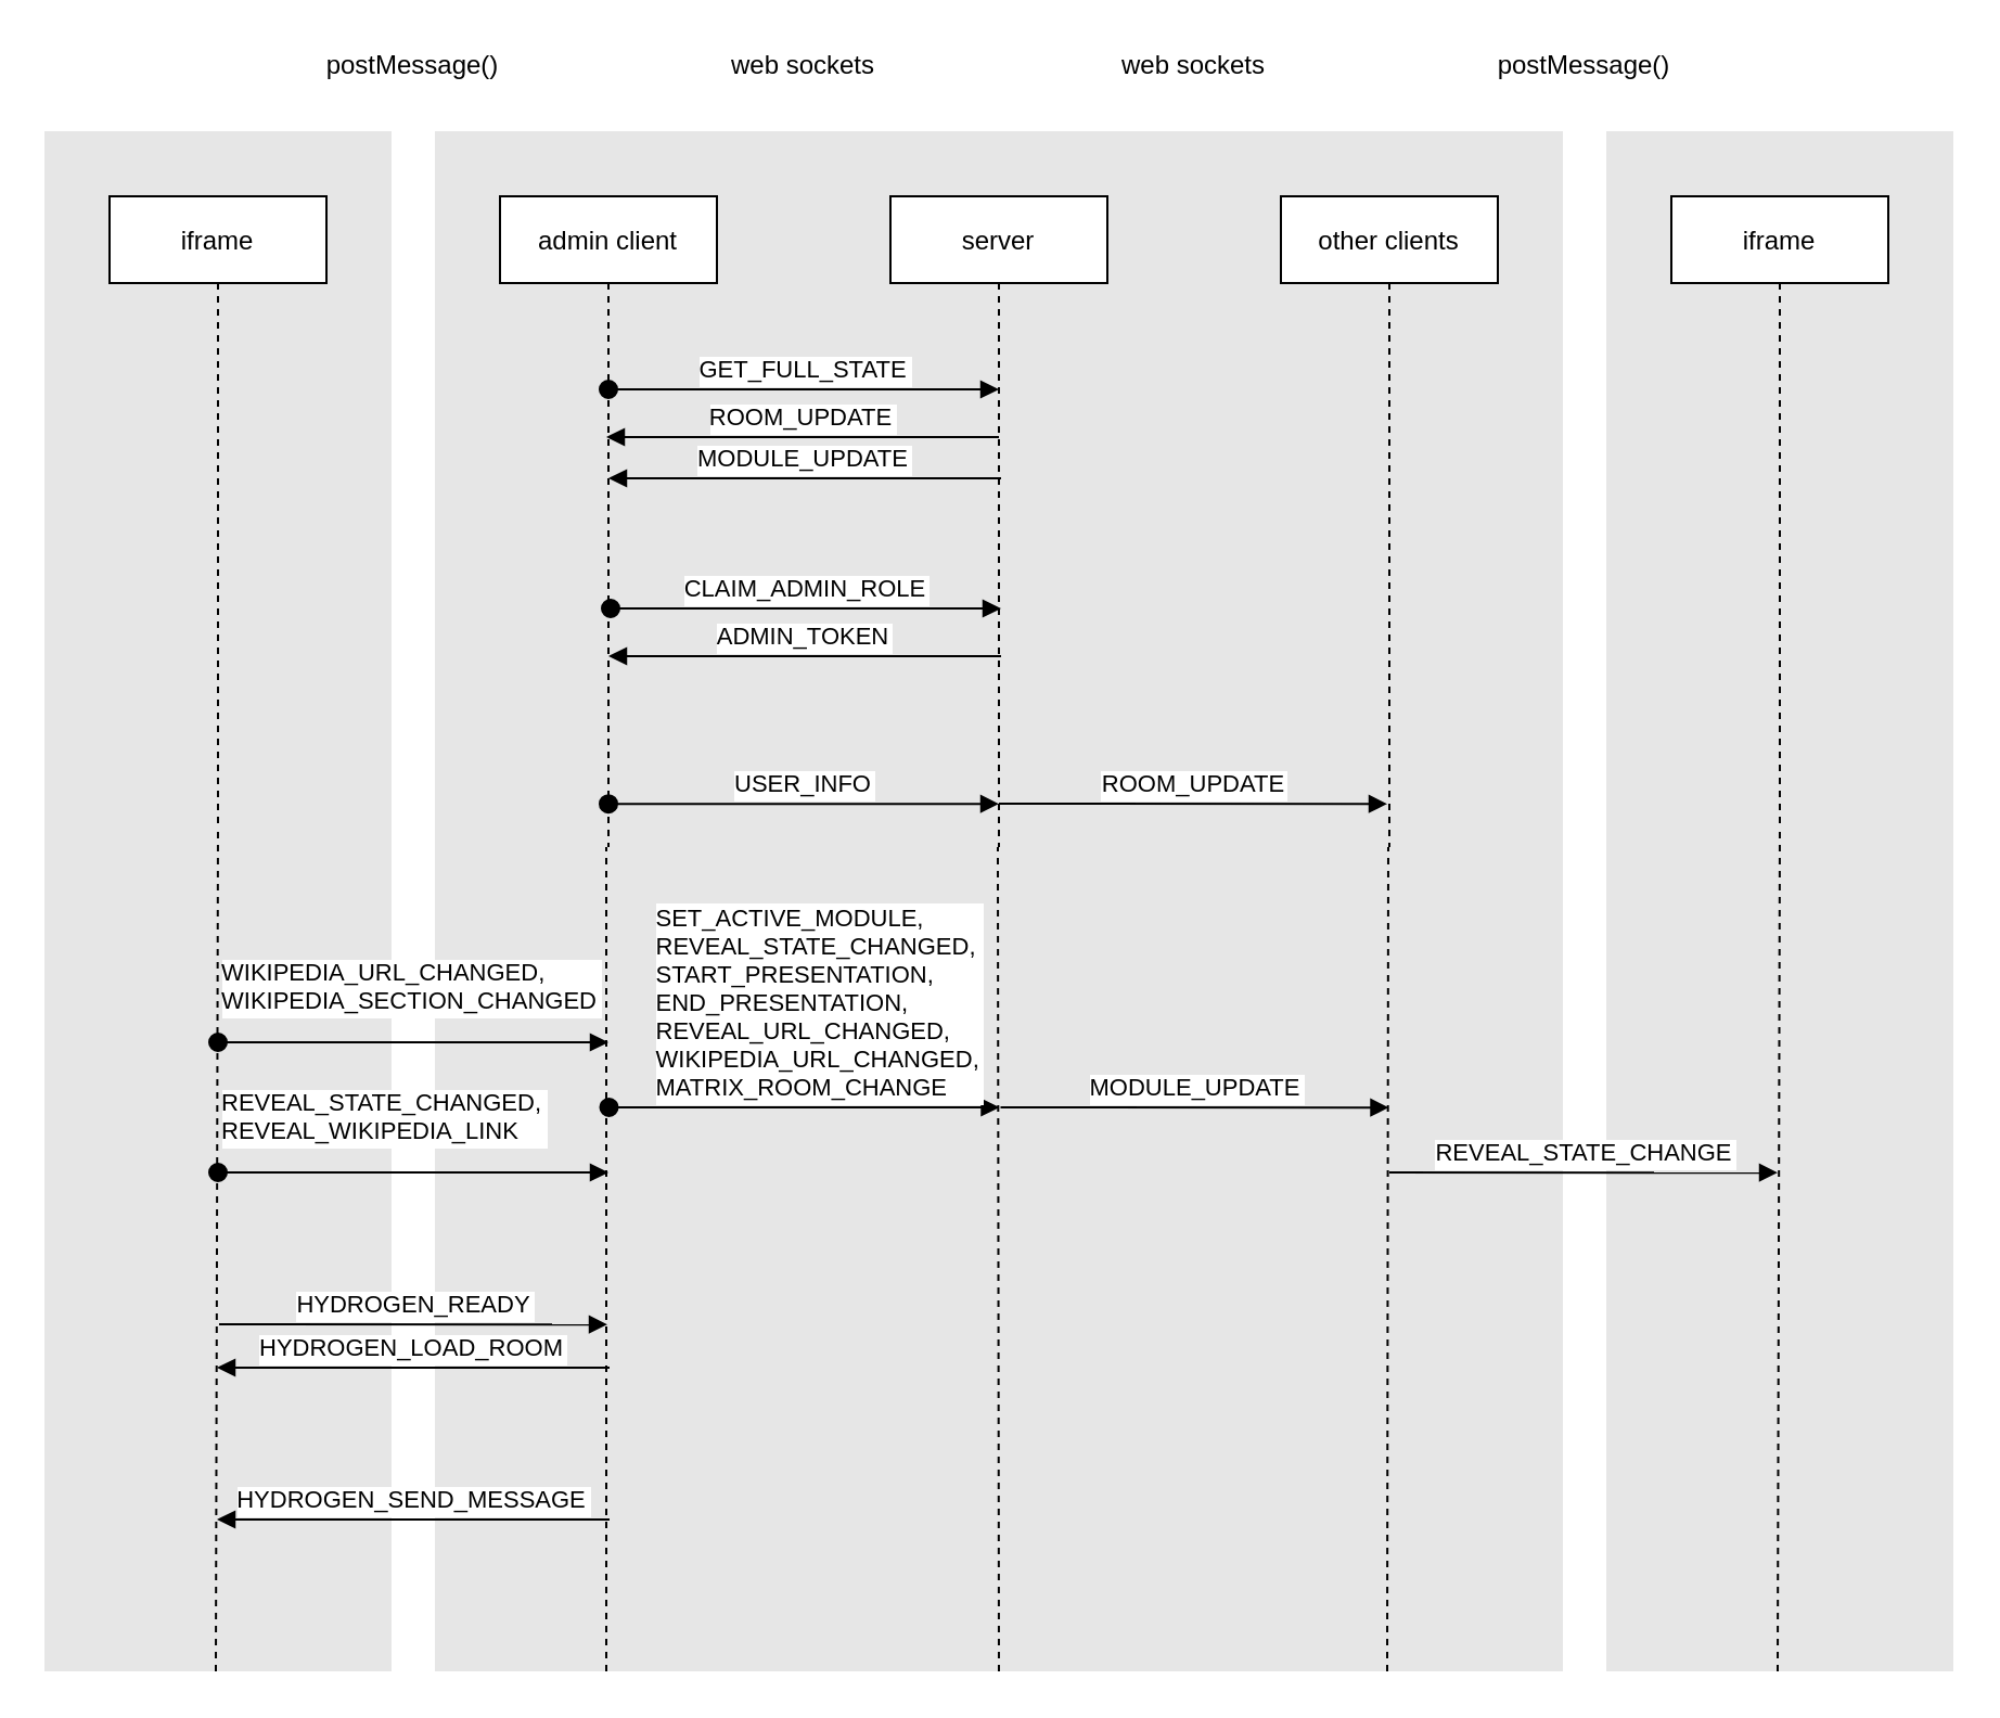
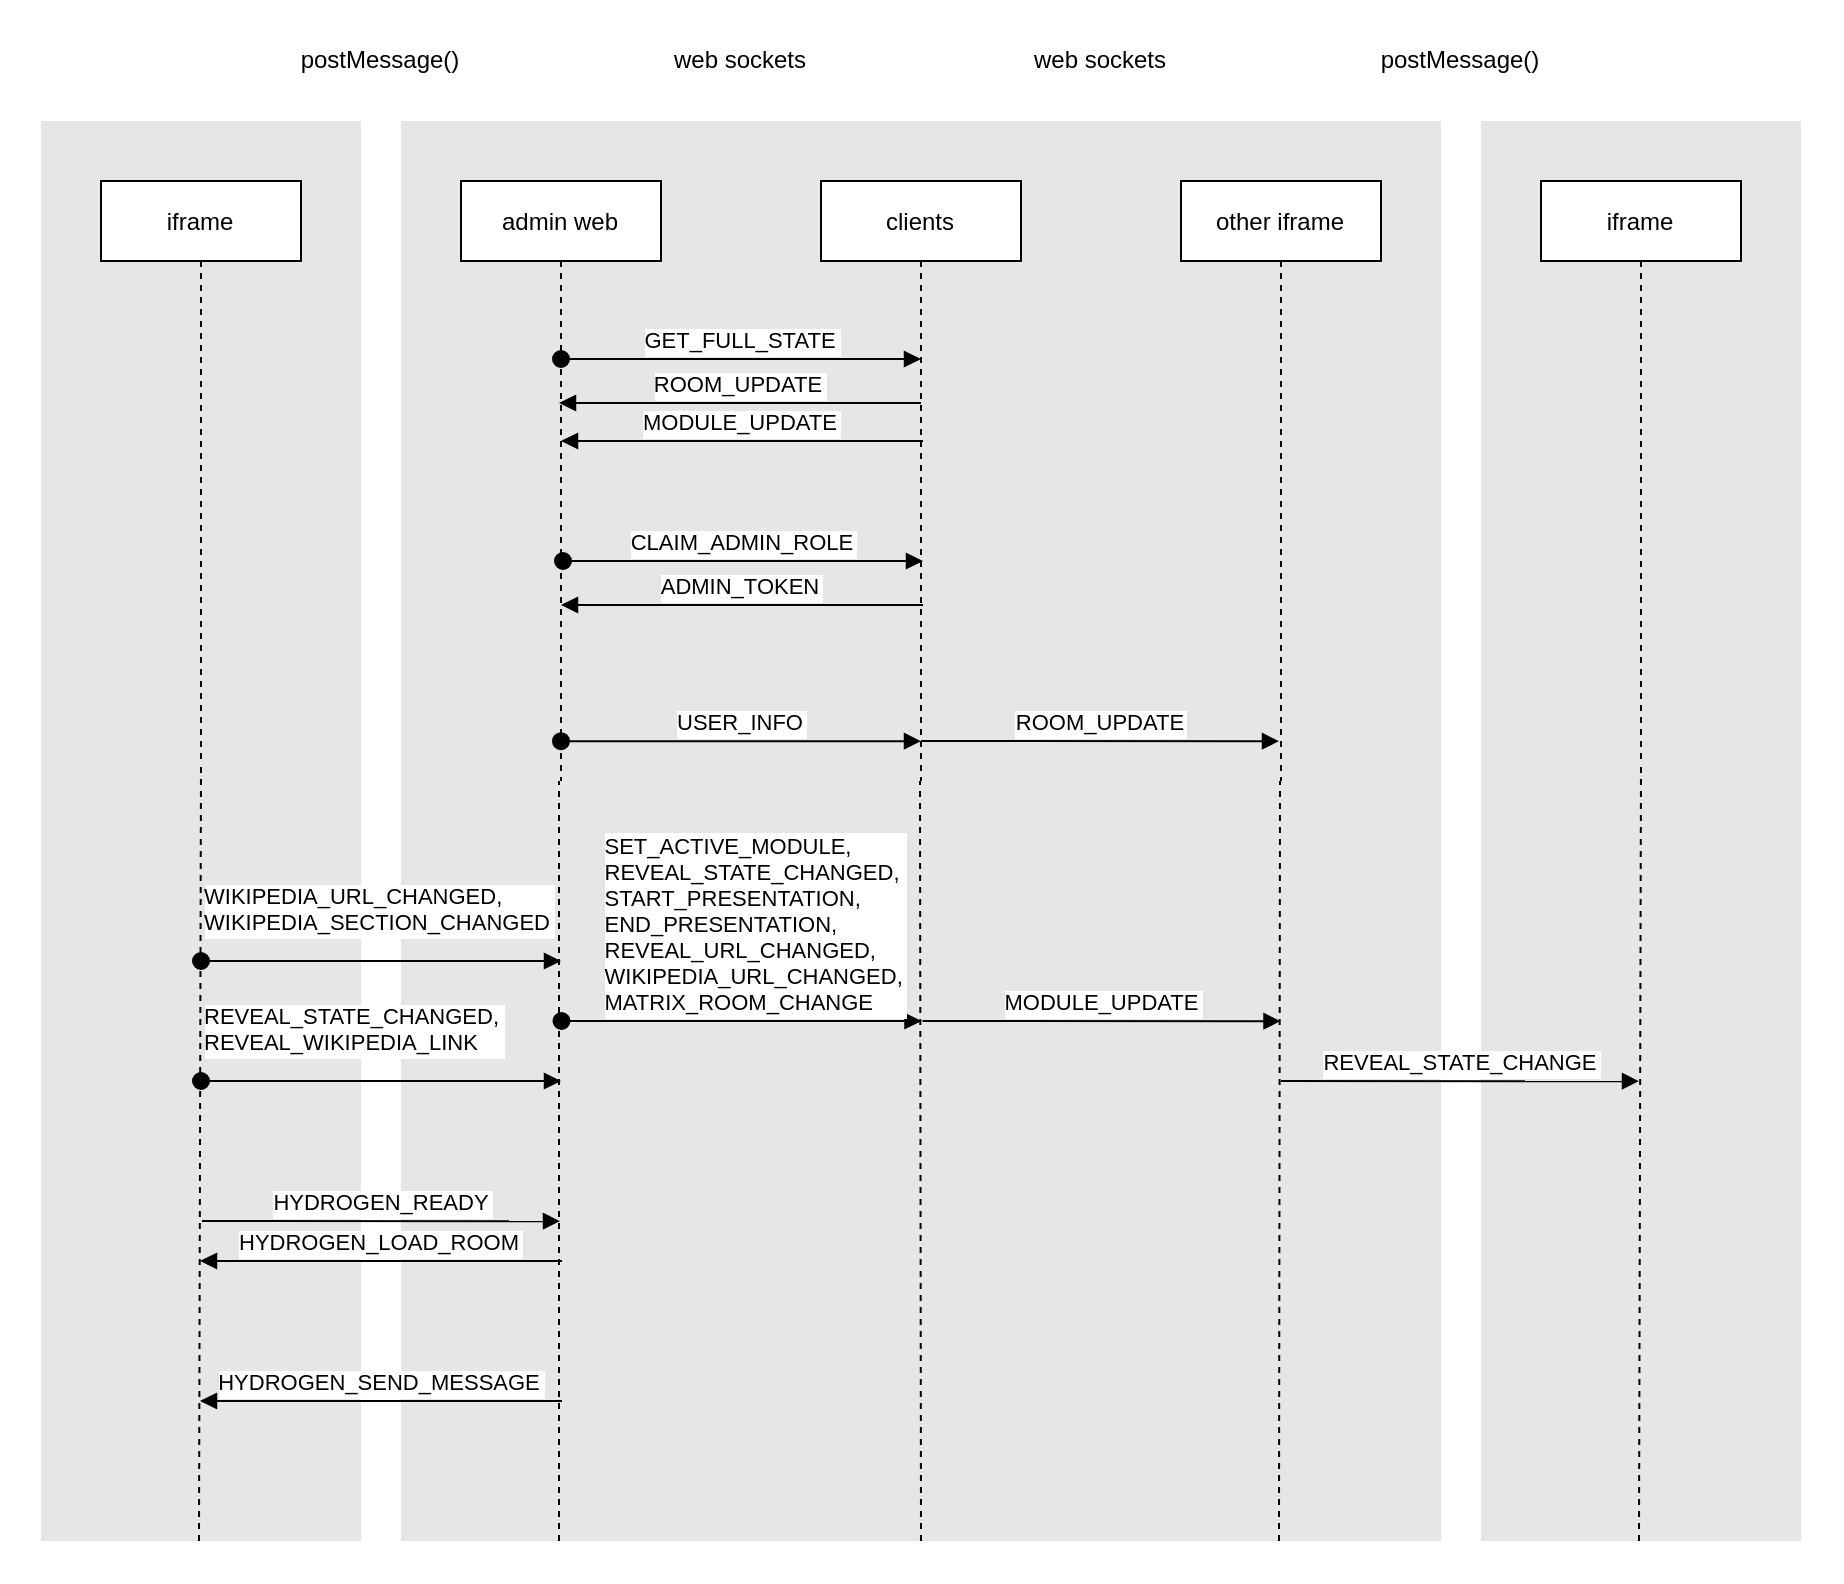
- <mxCell id="5" value="admin client" style="shape=umlLifeline;perimeter=lifelinePerimeter;container=1;collapsible=0;recursiveResize=0;rounded=0;shadow=0;strokeWidth=1;" parent="1" vertex="1"><mxGeometry x="230" y="90" width="100" height="300" as="geometry" /></mxCell>
+ <mxCell id="5" value="admin web" style="shape=umlLifeline;perimeter=lifelinePerimeter;container=1;collapsible=0;recursiveResize=0;rounded=0;shadow=0;strokeWidth=1;" parent="1" vertex="1"><mxGeometry x="230" y="90" width="100" height="300" as="geometry" /></mxCell>
- <mxCell id="6" value="server" style="shape=umlLifeline;perimeter=lifelinePerimeter;container=1;collapsible=0;recursiveResize=0;rounded=0;shadow=0;strokeWidth=1;" parent="1" vertex="1"><mxGeometry x="410" y="90" width="100" height="300" as="geometry" /></mxCell>
+ <mxCell id="6" value="clients" style="shape=umlLifeline;perimeter=lifelinePerimeter;container=1;collapsible=0;recursiveResize=0;rounded=0;shadow=0;strokeWidth=1;" parent="1" vertex="1"><mxGeometry x="410" y="90" width="100" height="300" as="geometry" /></mxCell>
- <mxCell id="7" value="other clients" style="shape=umlLifeline;perimeter=lifelinePerimeter;container=1;collapsible=0;recursiveResize=0;rounded=0;shadow=0;strokeWidth=1;" parent="1" vertex="1"><mxGeometry x="590" y="90" width="100" height="300" as="geometry" /></mxCell>
+ <mxCell id="7" value="other iframe" style="shape=umlLifeline;perimeter=lifelinePerimeter;container=1;collapsible=0;recursiveResize=0;rounded=0;shadow=0;strokeWidth=1;" parent="1" vertex="1"><mxGeometry x="590" y="90" width="100" height="300" as="geometry" /></mxCell>
